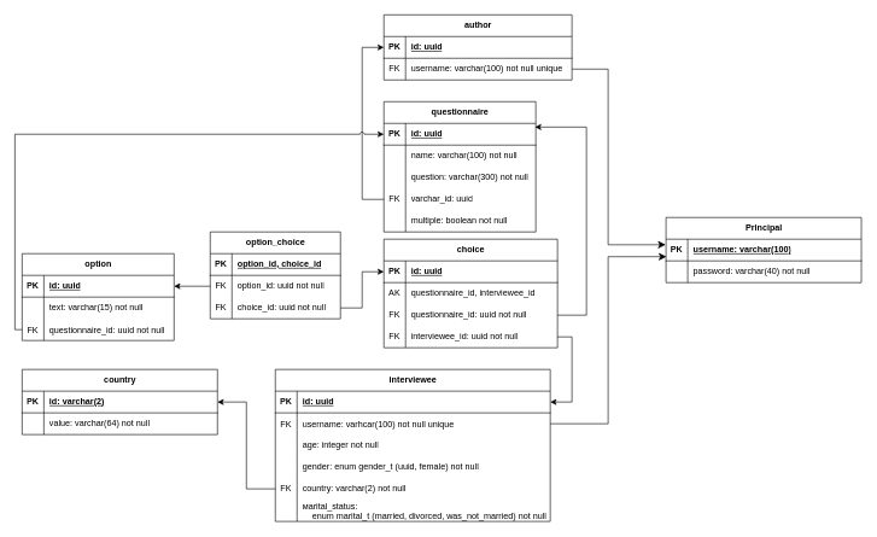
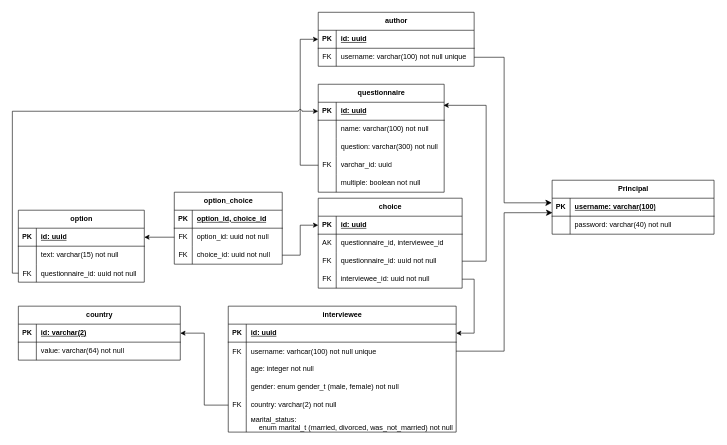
- <mxCell id="47" value="gender: enum gender_t (uuid, female)&amp;nbsp;not null" style="shape=partialRectangle;connectable=0;fillColor=none;top=0;left=0;bottom=0;right=0;align=left;spacingLeft=6;overflow=hidden;whiteSpace=wrap;html=1;" parent="45" vertex="1"><mxGeometry x="30" width="350" height="30" as="geometry"><mxRectangle width="350" height="30" as="alternateBounds" /></mxGeometry></mxCell>
+ <mxCell id="47" value="gender: enum gender_t (male, female)&amp;nbsp;not null" style="shape=partialRectangle;connectable=0;fillColor=none;top=0;left=0;bottom=0;right=0;align=left;spacingLeft=6;overflow=hidden;whiteSpace=wrap;html=1;" parent="45" vertex="1"><mxGeometry x="30" width="350" height="30" as="geometry"><mxRectangle width="350" height="30" as="alternateBounds" /></mxGeometry></mxCell>
